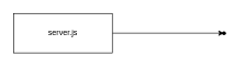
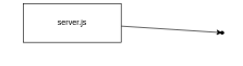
- <mxCell id="3" value="server.js" style="whiteSpace=wrap;html=1;" vertex="1" parent="1"><mxGeometry x="20" y="20" width="150" height="60" as="geometry" /></mxCell>
+ <mxCell id="3" value="server.js" style="whiteSpace=wrap;html=1;" vertex="1" parent="1"><mxGeometry x="35" y="5" width="150" height="60" as="geometry" /></mxCell>
